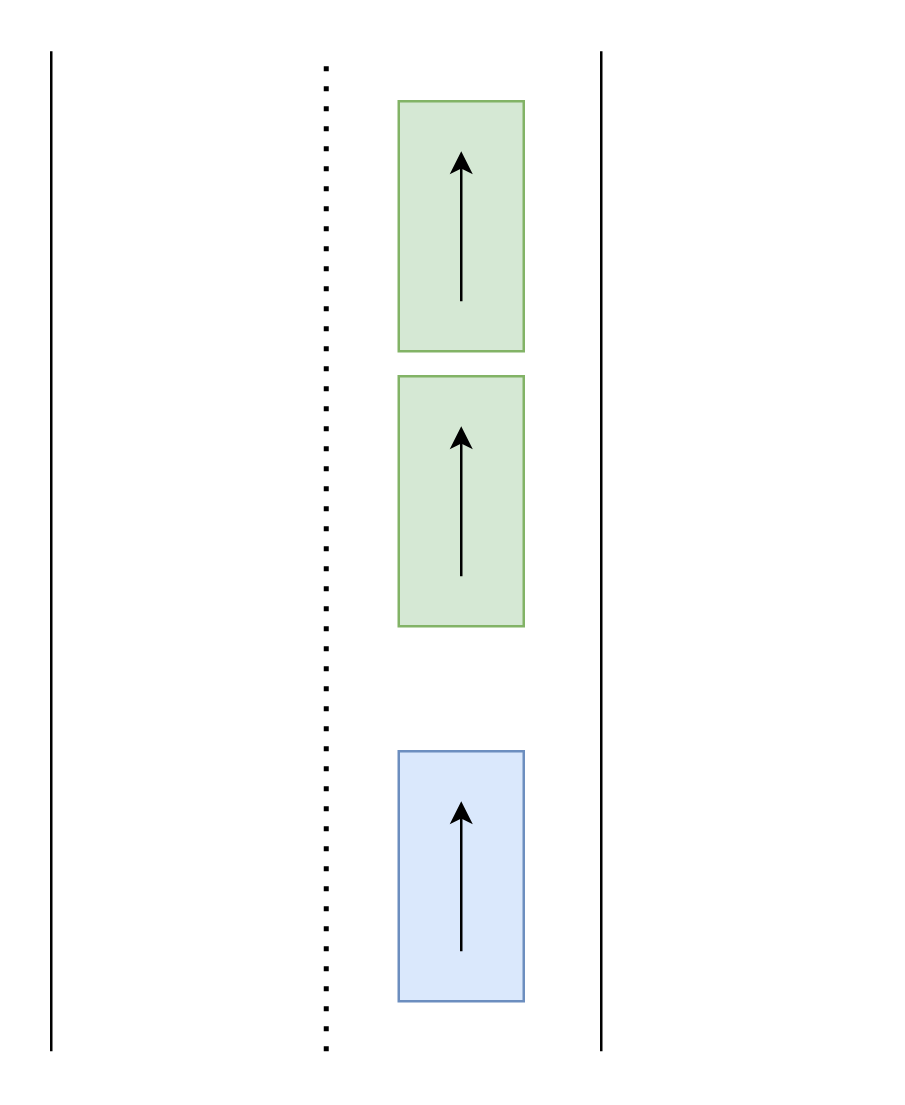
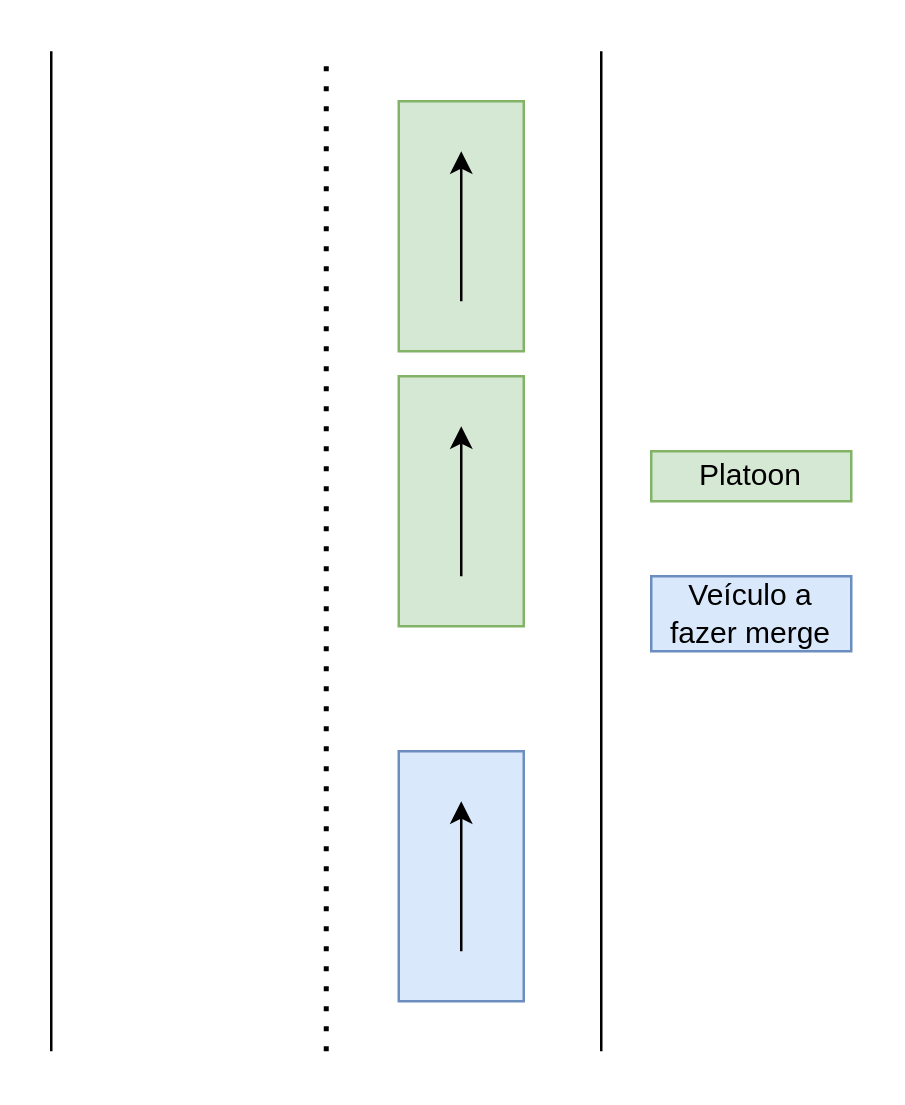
+ <mxCell id="11" value="Platoon" style="text;html=1;strokeColor=#82b366;fillColor=#d5e8d4;align=center;verticalAlign=middle;whiteSpace=wrap;rounded=0;" vertex="1" parent="1"><mxGeometry x="260" y="180" width="80" height="20" as="geometry" /></mxCell>
+ <mxCell id="12" value="Veículo a fazer merge" style="text;html=1;strokeColor=#6c8ebf;fillColor=#dae8fc;align=center;verticalAlign=middle;whiteSpace=wrap;rounded=0;" vertex="1" parent="1"><mxGeometry x="260" y="230" width="80" height="30" as="geometry" /></mxCell>
